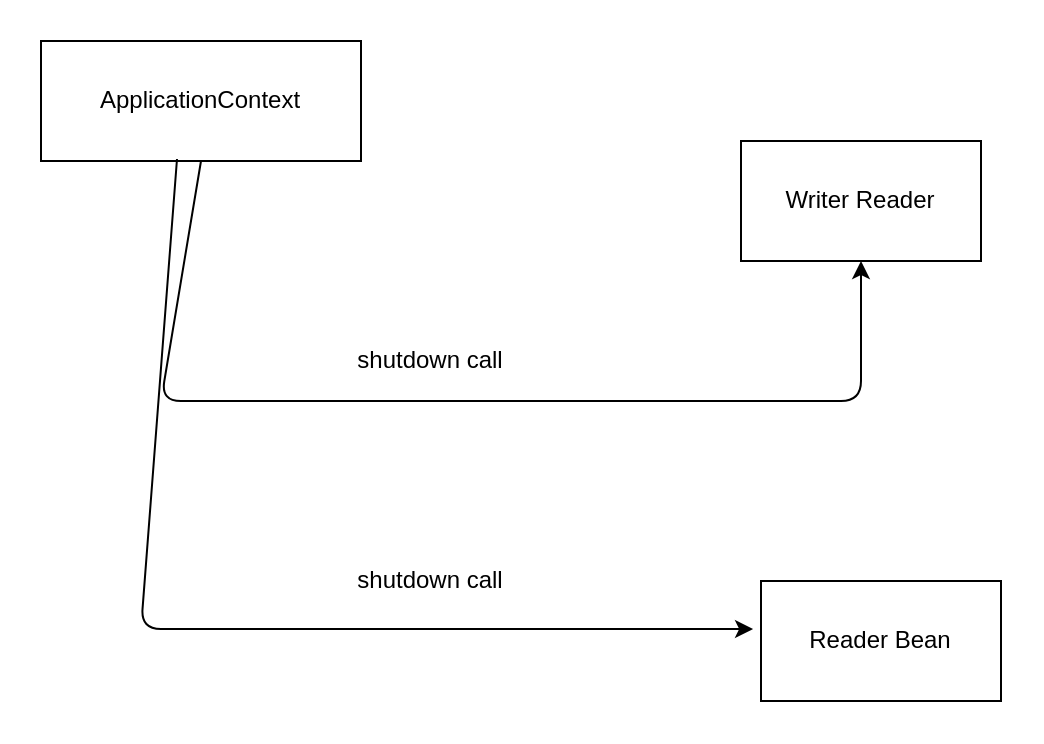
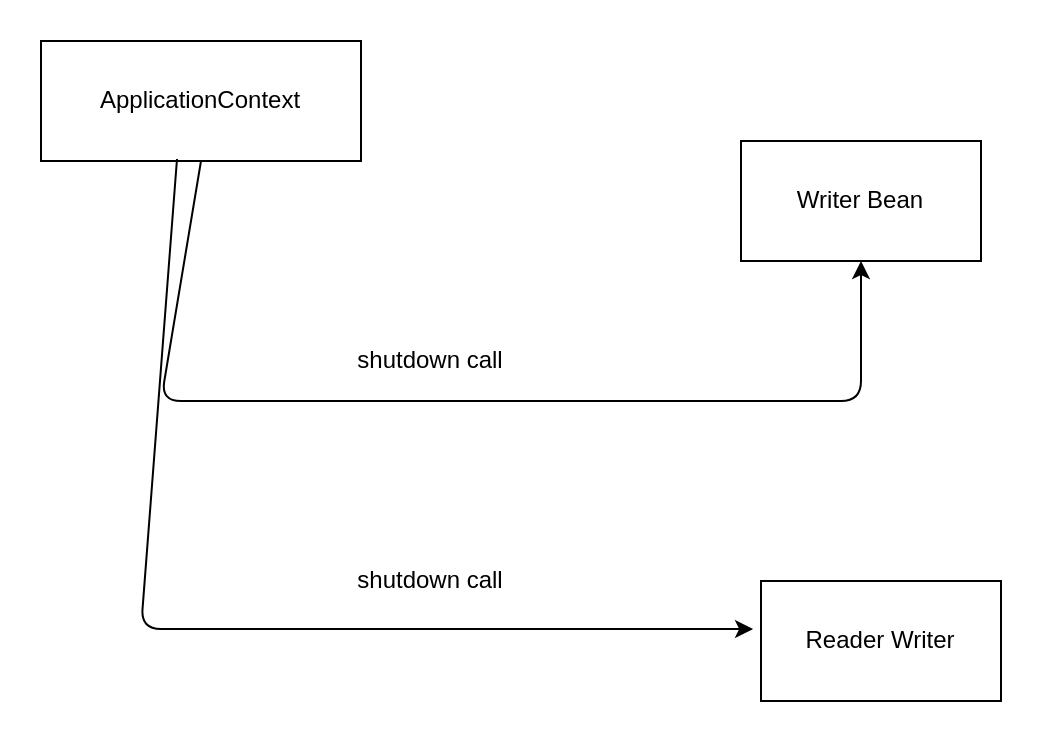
- <mxCell id="3" value="Writer Reader" style="rounded=0;whiteSpace=wrap;html=1;" parent="1" vertex="1"><mxGeometry x="370" y="70" width="120" height="60" as="geometry" /></mxCell>
+ <mxCell id="3" value="Writer Bean" style="rounded=0;whiteSpace=wrap;html=1;" parent="1" vertex="1"><mxGeometry x="370" y="70" width="120" height="60" as="geometry" /></mxCell>
- <mxCell id="6" value="Reader Bean" style="rounded=0;whiteSpace=wrap;html=1;" parent="1" vertex="1"><mxGeometry x="380" y="290" width="120" height="60" as="geometry" /></mxCell>
+ <mxCell id="6" value="Reader Writer" style="rounded=0;whiteSpace=wrap;html=1;" parent="1" vertex="1"><mxGeometry x="380" y="290" width="120" height="60" as="geometry" /></mxCell>
